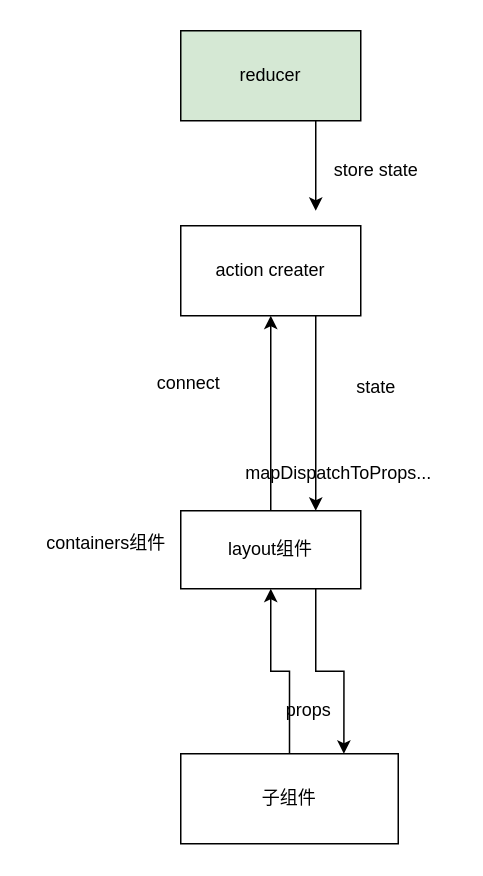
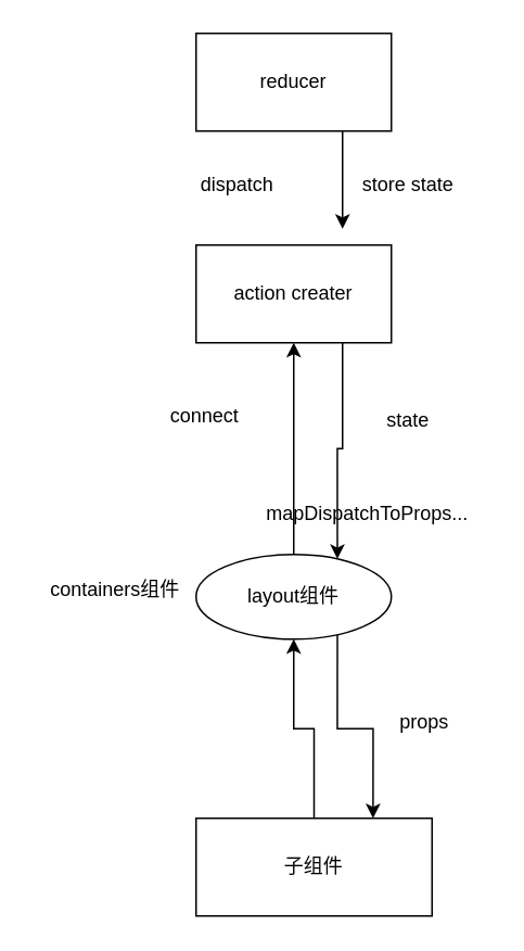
- <mxCell id="13" value="reducer" style="rounded=0;whiteSpace=wrap;html=1;fillColor=#d5e8d4;" vertex="1" parent="1"><mxGeometry x="120" y="20" width="120" height="60" as="geometry" /></mxCell>
+ <mxCell id="13" value="reducer" style="rounded=0;whiteSpace=wrap;html=1;" vertex="1" parent="1"><mxGeometry x="120" y="20" width="120" height="60" as="geometry" /></mxCell>
+ <mxCell id="14" value="dispatch" style="text;html=1;align=center;verticalAlign=middle;resizable=0;points=[];autosize=1;strokeColor=none;fillColor=none;" vertex="1" parent="1"><mxGeometry x="110" y="98" width="70" height="30" as="geometry" /></mxCell>
- <mxCell id="4" value="layout组件" style="rounded=0;whiteSpace=wrap;html=1;" vertex="1" parent="1"><mxGeometry x="120" y="340" width="120" height="52" as="geometry" /></mxCell>
+ <mxCell id="4" value="layout组件" style="ellipse;whiteSpace=wrap;html=1;" vertex="1" parent="1"><mxGeometry x="120" y="340" width="120" height="52" as="geometry" /></mxCell>
- <mxCell id="17" value="props" style="text;html=1;align=center;verticalAlign=middle;resizable=0;points=[];autosize=1;strokeColor=none;fillColor=none;" vertex="1" parent="1"><mxGeometry x="180" y="458" width="50" height="30" as="geometry" /></mxCell>
+ <mxCell id="17" value="props" style="text;html=1;align=center;verticalAlign=middle;resizable=0;points=[];autosize=1;strokeColor=none;fillColor=none;" vertex="1" parent="1"><mxGeometry x="235" y="428" width="50" height="30" as="geometry" /></mxCell>
